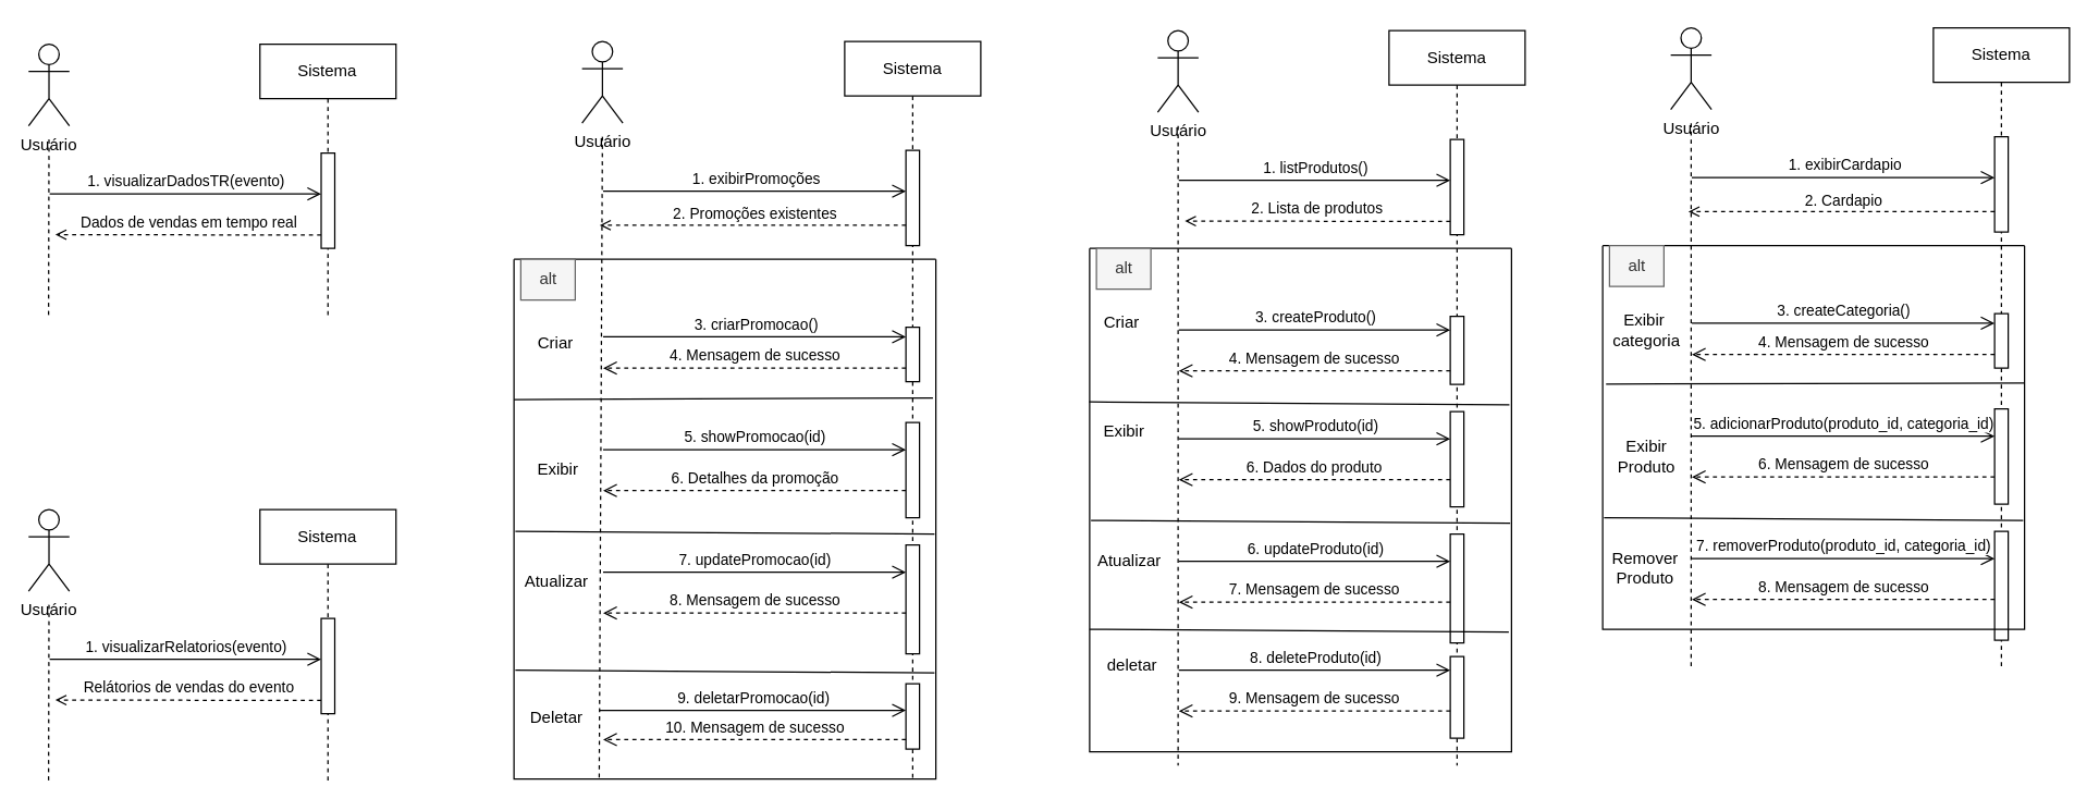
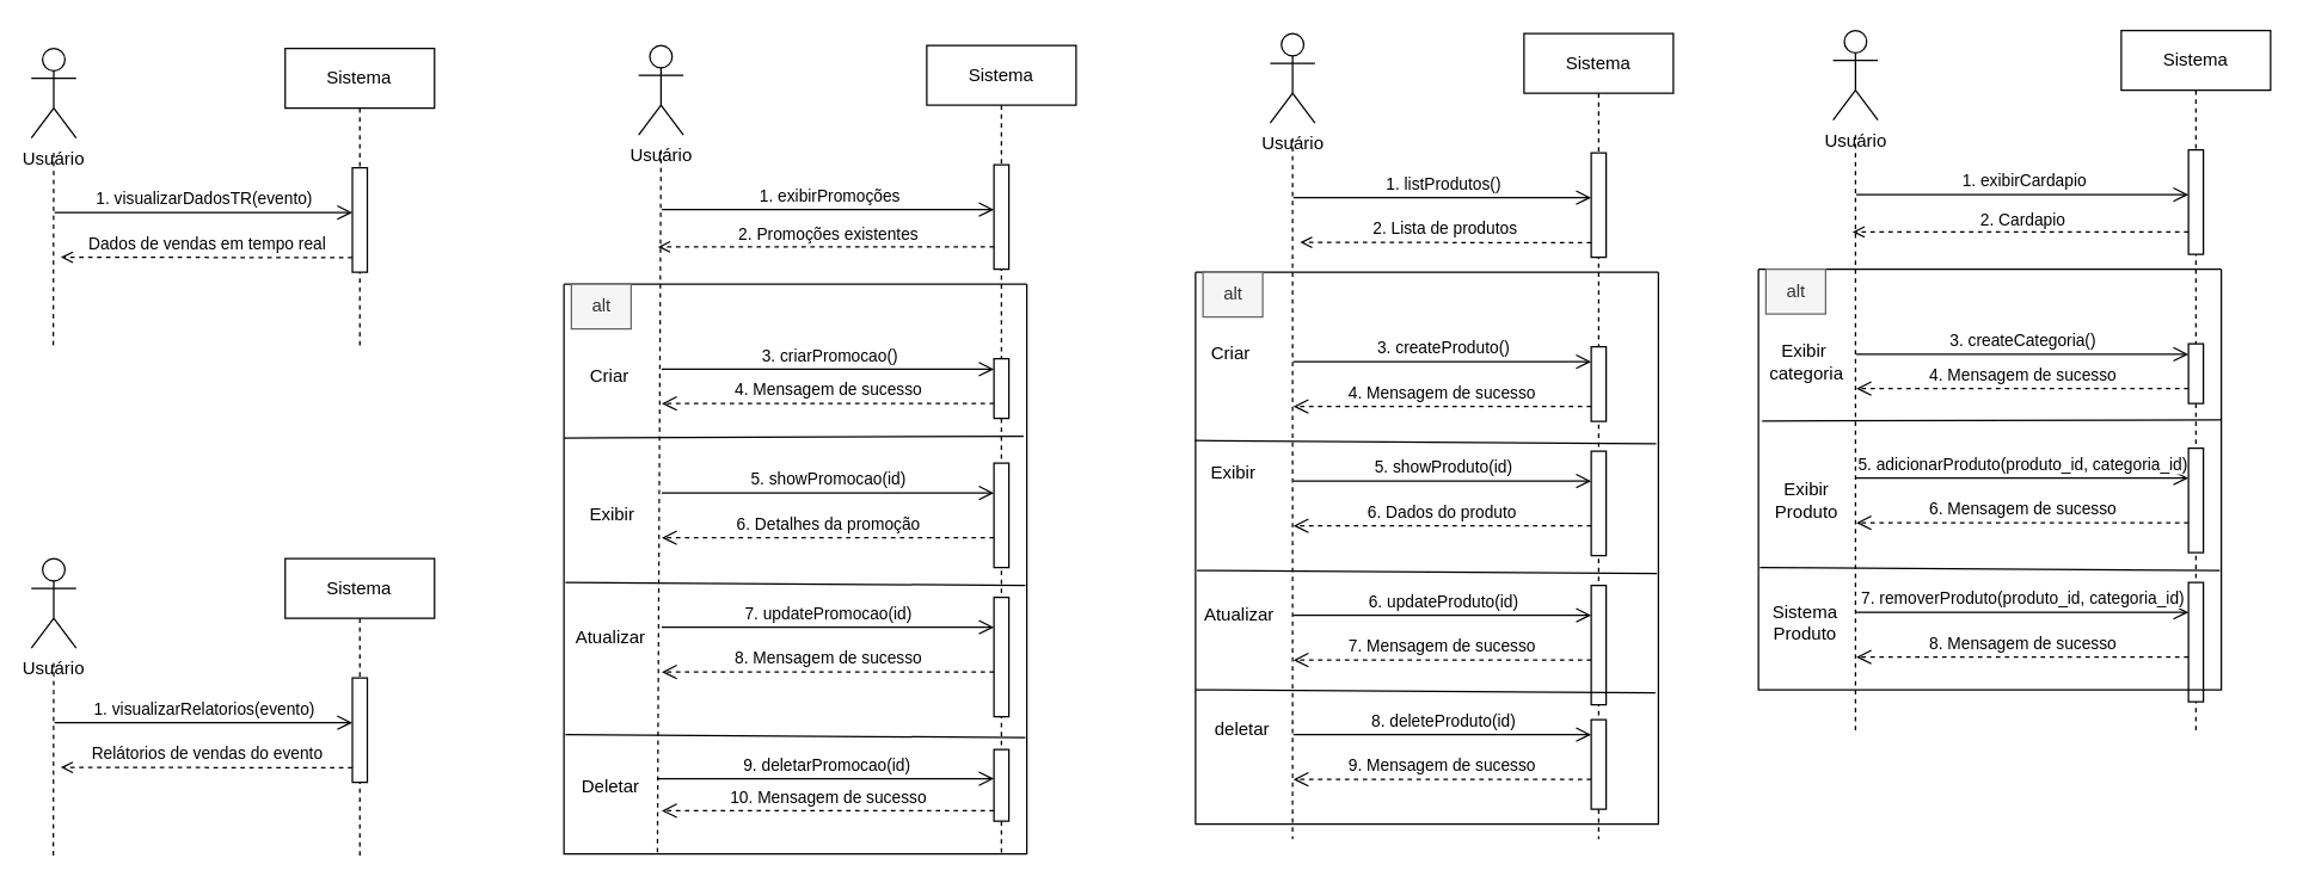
- <mxCell id="47" value="Remover&lt;div&gt;Produto&lt;/div&gt;" style="text;html=1;align=center;verticalAlign=middle;resizable=0;points=[];autosize=1;strokeColor=none;fillColor=none;" parent="42" vertex="1"><mxGeometry x="-4" y="217" width="70" height="40" as="geometry" /></mxCell>
+ <mxCell id="47" value="Sistema&lt;div&gt;Produto&lt;/div&gt;" style="text;html=1;align=center;verticalAlign=middle;resizable=0;points=[];autosize=1;strokeColor=none;fillColor=none;" parent="42" vertex="1"><mxGeometry x="-4" y="217" width="70" height="40" as="geometry" /></mxCell>
